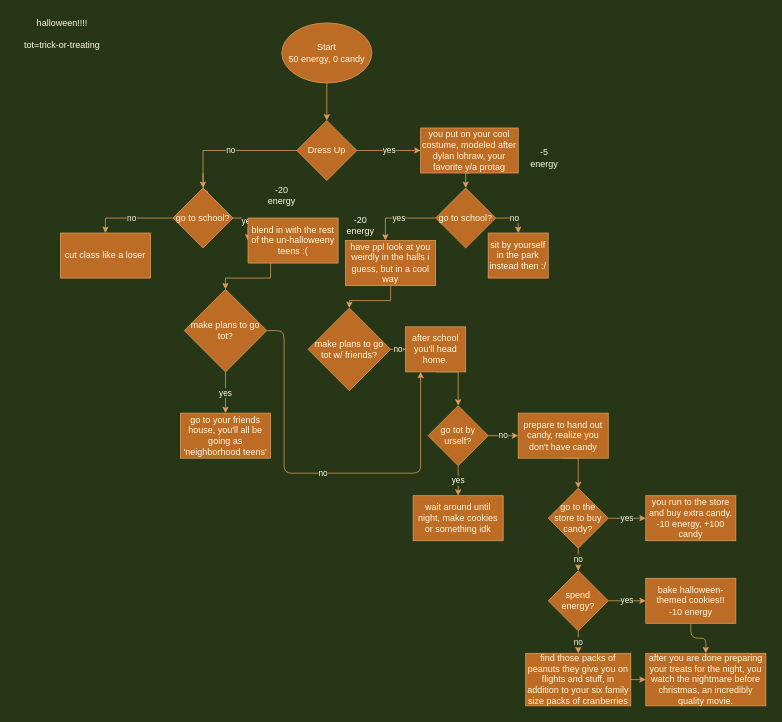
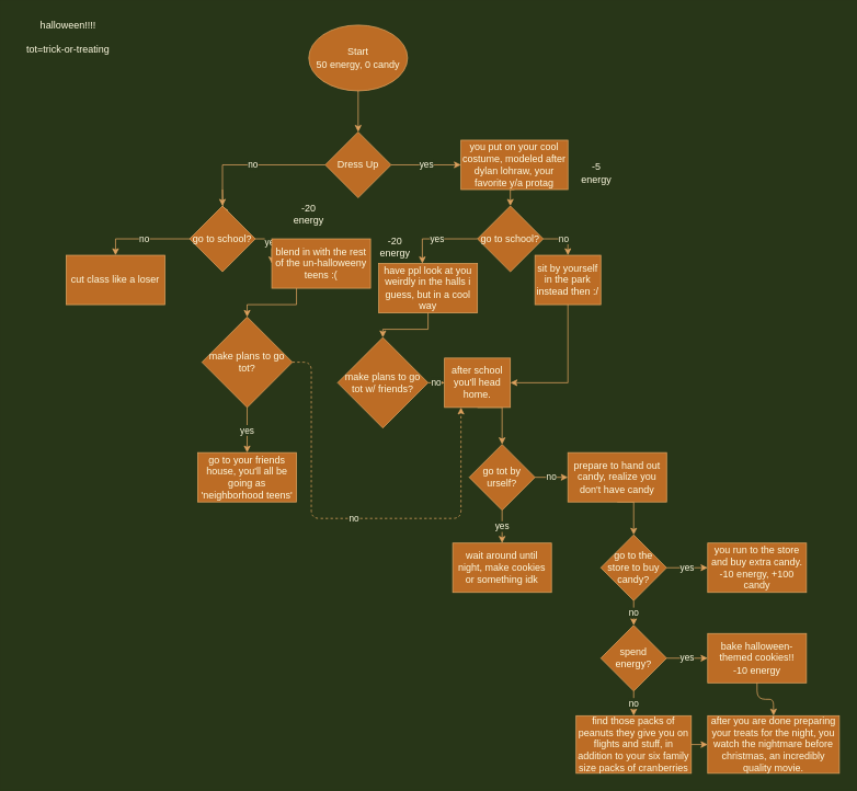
+ <mxCell id="20" style="edgeStyle=orthogonalEdgeStyle;rounded=0;orthogonalLoop=1;jettySize=auto;html=1;entryX=1;entryY=0.5;entryDx=0;entryDy=0;exitX=0.5;exitY=1;exitDx=0;exitDy=0;strokeColor=#DDA15E;fontColor=#FEFAE0;labelBackgroundColor=#283618;" edge="1" parent="1" source="21" target="30"><mxGeometry relative="1" as="geometry" /></mxCell>
- <mxCell id="25" value="no" style="edgeStyle=orthogonalEdgeStyle;curved=0;rounded=1;sketch=0;orthogonalLoop=1;jettySize=auto;html=1;entryX=0.25;entryY=1;entryDx=0;entryDy=0;strokeColor=#DDA15E;fillColor=#BC6C25;fontColor=#FEFAE0;labelBackgroundColor=#283618;exitX=1;exitY=0.5;exitDx=0;exitDy=0;" edge="1" parent="1" source="26" target="30"><mxGeometry relative="1" as="geometry"><Array as="points"><mxPoint x="378" y="440" /><mxPoint x="378" y="630" /><mxPoint x="560" y="630" /></Array></mxGeometry></mxCell>
+ <mxCell id="25" value="no" style="edgeStyle=orthogonalEdgeStyle;curved=0;rounded=1;sketch=0;orthogonalLoop=1;jettySize=auto;html=1;entryX=0.25;entryY=1;entryDx=0;entryDy=0;strokeColor=#DDA15E;fillColor=#BC6C25;fontColor=#FEFAE0;labelBackgroundColor=#283618;exitX=1;exitY=0.5;exitDx=0;exitDy=0;dashed=1;" edge="1" parent="1" source="26" target="30"><mxGeometry relative="1" as="geometry"><Array as="points"><mxPoint x="378" y="440" /><mxPoint x="378" y="630" /><mxPoint x="560" y="630" /></Array></mxGeometry></mxCell>
